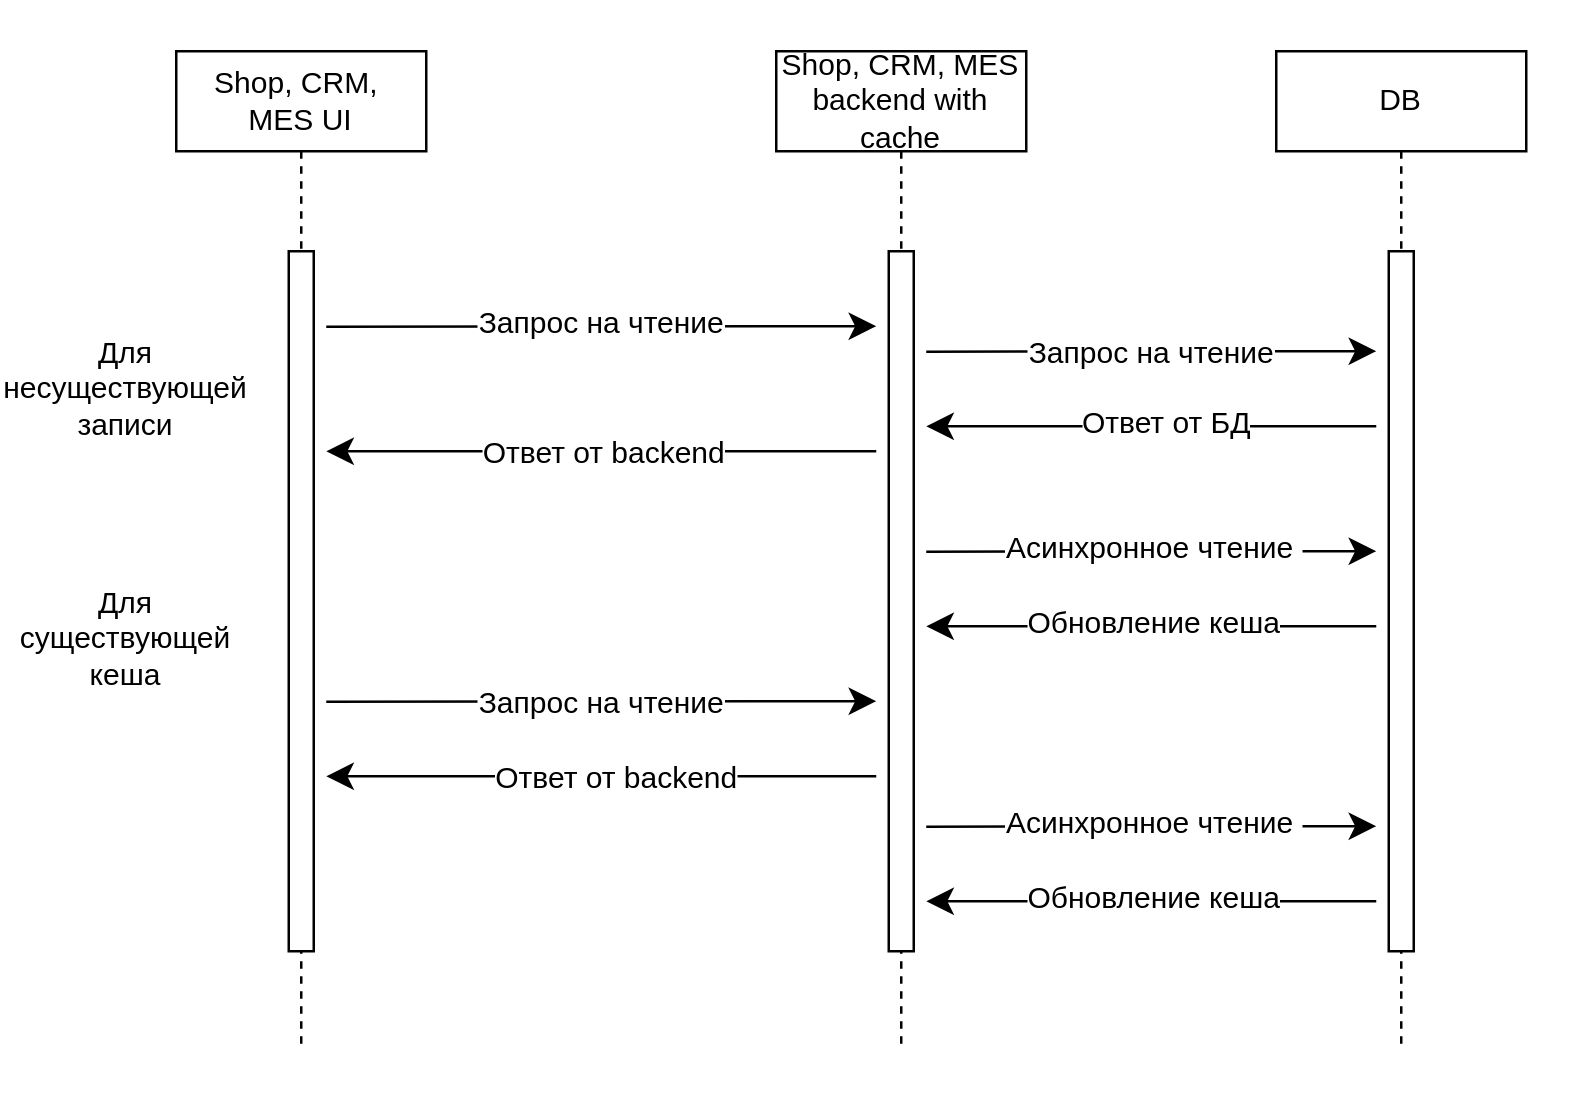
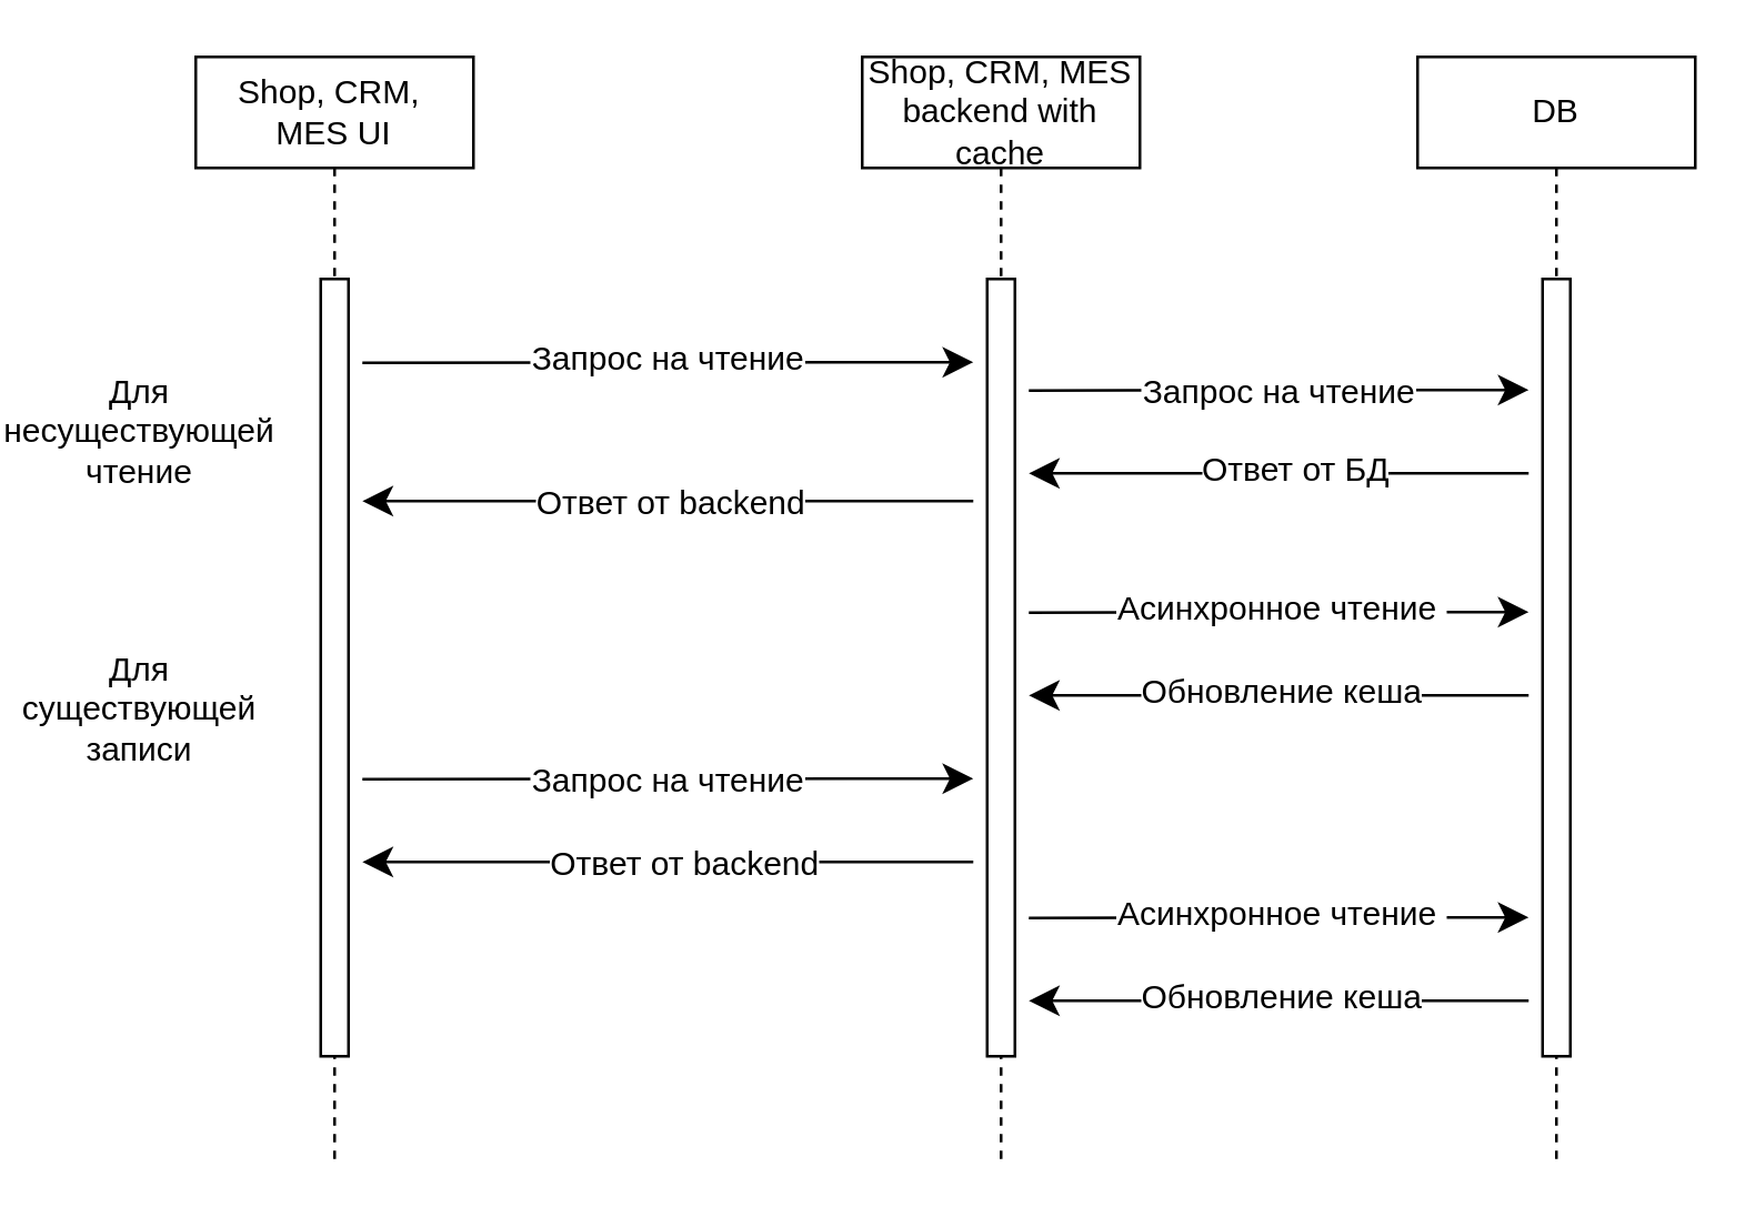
- <mxCell id="24" value="Для несуществующей&lt;div&gt;записи&lt;/div&gt;" style="text;html=1;align=center;verticalAlign=middle;whiteSpace=wrap;rounded=0;" vertex="1" parent="1"><mxGeometry x="20" y="140" width="60" height="30" as="geometry" /></mxCell>
+ <mxCell id="24" value="Для несуществующей&lt;div&gt;чтение&lt;/div&gt;" style="text;html=1;align=center;verticalAlign=middle;whiteSpace=wrap;rounded=0;" vertex="1" parent="1"><mxGeometry x="20" y="140" width="60" height="30" as="geometry" /></mxCell>
- <mxCell id="25" value="Для существующей&lt;div&gt;кеша&lt;/div&gt;" style="text;html=1;align=center;verticalAlign=middle;whiteSpace=wrap;rounded=0;" vertex="1" parent="1"><mxGeometry x="20" y="240" width="60" height="30" as="geometry" /></mxCell>
+ <mxCell id="25" value="Для существующей&lt;div&gt;записи&lt;/div&gt;" style="text;html=1;align=center;verticalAlign=middle;whiteSpace=wrap;rounded=0;" vertex="1" parent="1"><mxGeometry x="20" y="240" width="60" height="30" as="geometry" /></mxCell>
